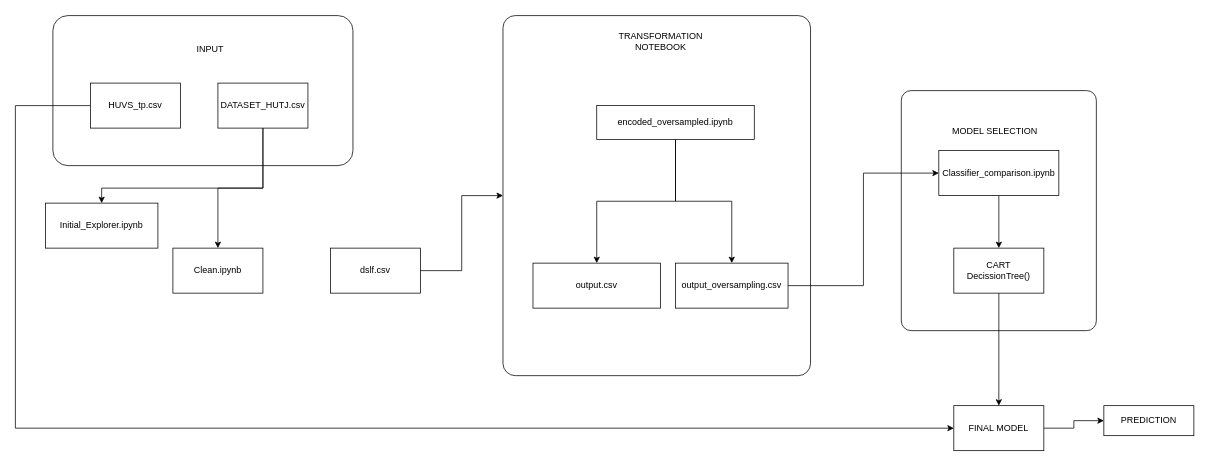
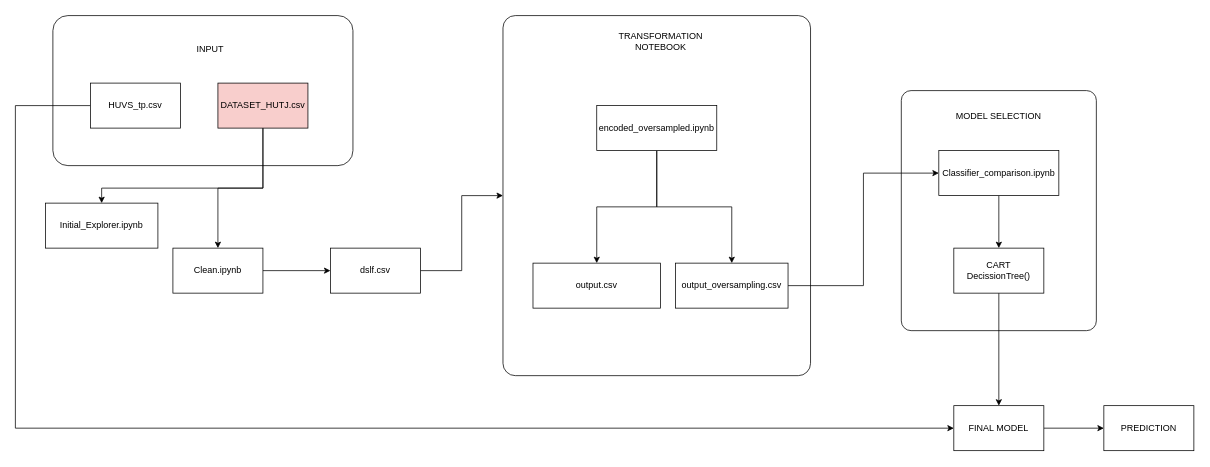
- <mxCell id="6" value="DATASET_HUTJ.csv" style="rounded=0;whiteSpace=wrap;html=1;" vertex="1" parent="1"><mxGeometry x="290" y="110" width="120" height="60" as="geometry" /></mxCell>
+ <mxCell id="6" value="DATASET_HUTJ.csv" style="rounded=0;whiteSpace=wrap;html=1;fillColor=#f8cecc;" vertex="1" parent="1"><mxGeometry x="290" y="110" width="120" height="60" as="geometry" /></mxCell>
- <mxCell id="17" value="encoded_oversampled.ipynb" style="rounded=0;whiteSpace=wrap;html=1;fontSize=12;" vertex="1" parent="1"><mxGeometry x="795" y="140" width="210" height="45" as="geometry" /></mxCell>
+ <mxCell id="17" value="encoded_oversampled.ipynb" style="rounded=0;whiteSpace=wrap;html=1;fontSize=12;" vertex="1" parent="1"><mxGeometry x="795" y="140" width="160" height="60" as="geometry" /></mxCell>
- <mxCell id="21" value="MODEL SELECTION" style="text;html=1;strokeColor=none;fillColor=none;align=center;verticalAlign=middle;whiteSpace=wrap;rounded=0;fontSize=12;" vertex="1" parent="1"><mxGeometry x="1266" y="160" width="120" height="30" as="geometry" /></mxCell>
+ <mxCell id="21" value="MODEL SELECTION" style="text;html=1;strokeColor=none;fillColor=none;align=center;verticalAlign=middle;whiteSpace=wrap;rounded=0;fontSize=12;" vertex="1" parent="1"><mxGeometry x="1271" y="140" width="120" height="30" as="geometry" /></mxCell>
+ <mxCell id="9" style="edgeStyle=orthogonalEdgeStyle;rounded=0;orthogonalLoop=1;jettySize=auto;html=1;fontSize=12;" edge="1" parent="1" source="10" target="12"><mxGeometry relative="1" as="geometry" /></mxCell>
- <mxCell id="30" value="PREDICTION" style="whiteSpace=wrap;html=1;rounded=0;" vertex="1" parent="1"><mxGeometry x="1471" y="540" width="120" height="40" as="geometry" /></mxCell>
+ <mxCell id="30" value="PREDICTION" style="whiteSpace=wrap;html=1;rounded=0;" vertex="1" parent="1"><mxGeometry x="1471" y="540" width="120" height="60" as="geometry" /></mxCell>
